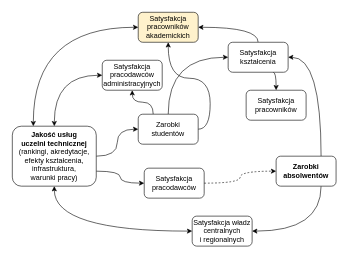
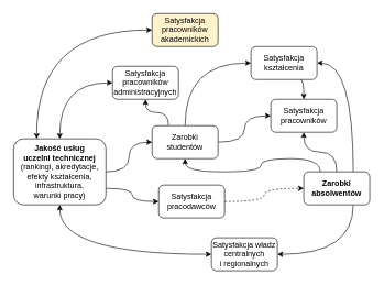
- <mxCell id="15" style="edgeStyle=orthogonalEdgeStyle;rounded=0;orthogonalLoop=1;jettySize=auto;html=1;exitX=0.5;exitY=0;exitDx=0;exitDy=0;entryX=1;entryY=0.5;entryDx=0;entryDy=0;curved=1;" edge="1" parent="1" source="17" target="8"><mxGeometry relative="1" as="geometry" /></mxCell>
- <mxCell id="14" value="Satysfakcja pracodawców administracyjnych" style="rounded=1;whiteSpace=wrap;html=1;" vertex="1" parent="1"><mxGeometry x="170" y="100" width="100" height="50" as="geometry" /></mxCell>
+ <mxCell id="14" value="Satysfakcja pracowników administracyjnych" style="rounded=1;whiteSpace=wrap;html=1;" vertex="1" parent="1"><mxGeometry x="170" y="100" width="100" height="50" as="geometry" /></mxCell>
- <mxCell id="18" style="edgeStyle=orthogonalEdgeStyle;rounded=0;orthogonalLoop=1;jettySize=auto;html=1;exitX=1;exitY=0.5;exitDx=0;exitDy=0;curved=1;" edge="1" parent="1" source="21" target="8"><mxGeometry relative="1" as="geometry" /></mxCell>
+ <mxCell id="18" style="edgeStyle=orthogonalEdgeStyle;rounded=0;orthogonalLoop=1;jettySize=auto;html=1;exitX=1;exitY=0.5;exitDx=0;exitDy=0;entryX=0;entryY=0.5;entryDx=0;entryDy=0;curved=1;" edge="1" parent="1" source="21" target="22"><mxGeometry relative="1" as="geometry" /></mxCell>
+ <mxCell id="11" style="edgeStyle=orthogonalEdgeStyle;rounded=0;orthogonalLoop=1;jettySize=auto;html=1;exitX=0.5;exitY=0;exitDx=0;exitDy=0;entryX=0.5;entryY=1;entryDx=0;entryDy=0;curved=1;" edge="1" parent="1" source="13" target="22"><mxGeometry relative="1" as="geometry" /></mxCell>
+ <mxCell id="12" style="edgeStyle=orthogonalEdgeStyle;rounded=0;orthogonalLoop=1;jettySize=auto;html=1;exitX=0.25;exitY=0;exitDx=0;exitDy=0;entryX=0.5;entryY=1;entryDx=0;entryDy=0;curved=1;" edge="1" parent="1" source="13" target="21"><mxGeometry relative="1" as="geometry" /></mxCell>
